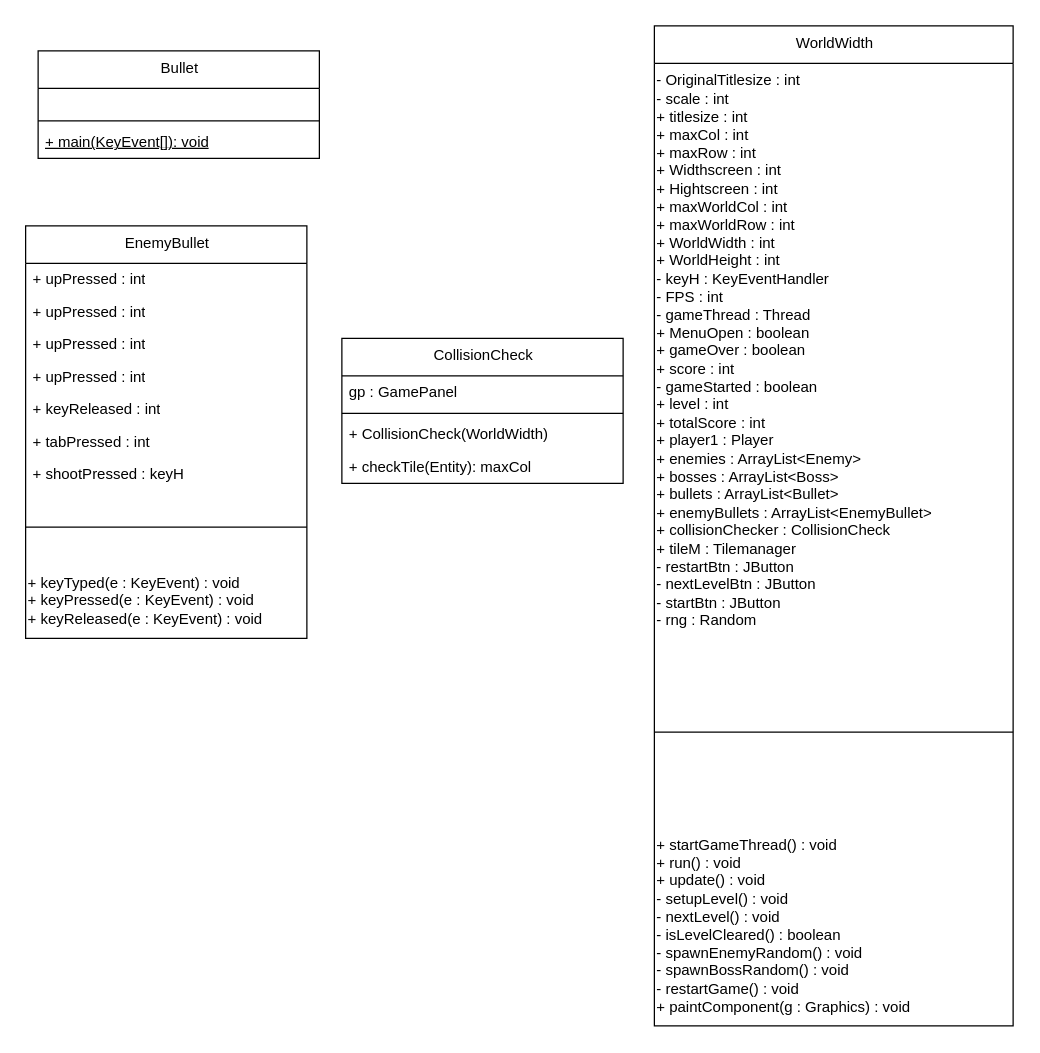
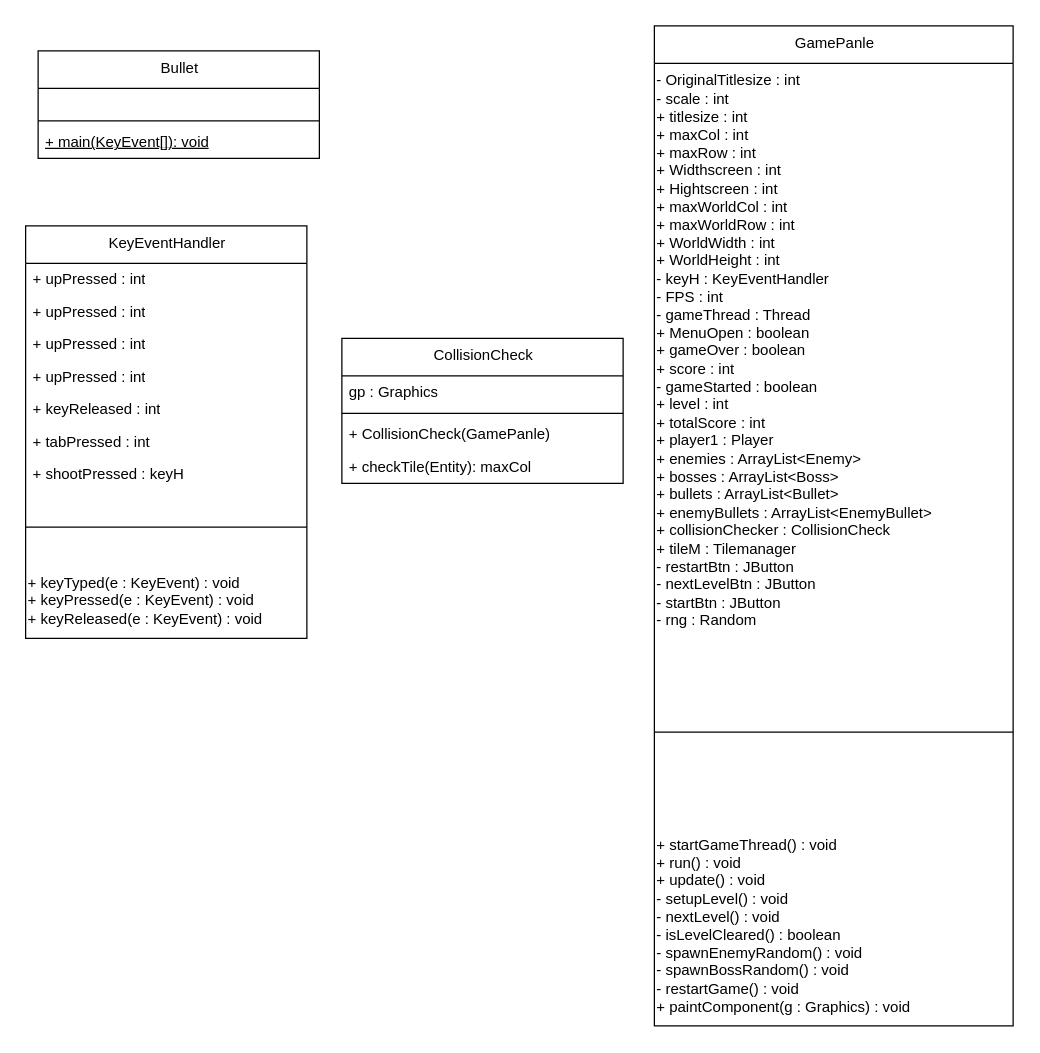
- <mxCell id="11" value="WorldWidth" style="swimlane;fontStyle=0;align=center;verticalAlign=top;childLayout=stackLayout;horizontal=1;startSize=30;horizontalStack=0;resizeParent=1;resizeParentMax=0;resizeLast=0;collapsible=0;marginBottom=0;html=1;" parent="1" vertex="1"><mxGeometry x="523" y="20" width="287" height="800" as="geometry" /></mxCell>
+ <mxCell id="11" value="GamePanle" style="swimlane;fontStyle=0;align=center;verticalAlign=top;childLayout=stackLayout;horizontal=1;startSize=30;horizontalStack=0;resizeParent=1;resizeParentMax=0;resizeLast=0;collapsible=0;marginBottom=0;html=1;" parent="1" vertex="1"><mxGeometry x="523" y="20" width="287" height="800" as="geometry" /></mxCell>
- <mxCell id="15" value="EnemyBullet" style="swimlane;fontStyle=0;align=center;verticalAlign=top;childLayout=stackLayout;horizontal=1;startSize=30;horizontalStack=0;resizeParent=1;resizeParentMax=0;resizeLast=0;collapsible=0;marginBottom=0;html=1;" parent="1" vertex="1"><mxGeometry x="20" y="180" width="225" height="330" as="geometry" /></mxCell>
+ <mxCell id="15" value="KeyEventHandler" style="swimlane;fontStyle=0;align=center;verticalAlign=top;childLayout=stackLayout;horizontal=1;startSize=30;horizontalStack=0;resizeParent=1;resizeParentMax=0;resizeLast=0;collapsible=0;marginBottom=0;html=1;" parent="1" vertex="1"><mxGeometry x="20" y="180" width="225" height="330" as="geometry" /></mxCell>
- <mxCell id="7" value="gp : GamePanel" style="text;html=1;strokeColor=none;fillColor=none;align=left;verticalAlign=middle;spacingLeft=4;spacingRight=4;overflow=hidden;rotatable=0;points=[[0,0.5],[1,0.5]];portConstraint=eastwest;" parent="6" vertex="1"><mxGeometry y="30" width="225" height="26" as="geometry" /></mxCell>
+ <mxCell id="7" value="gp : Graphics" style="text;html=1;strokeColor=none;fillColor=none;align=left;verticalAlign=middle;spacingLeft=4;spacingRight=4;overflow=hidden;rotatable=0;points=[[0,0.5],[1,0.5]];portConstraint=eastwest;" parent="6" vertex="1"><mxGeometry y="30" width="225" height="26" as="geometry" /></mxCell>
- <mxCell id="9" value="+ CollisionCheck(WorldWidth)" style="text;html=1;strokeColor=none;fillColor=none;align=left;verticalAlign=middle;spacingLeft=4;spacingRight=4;overflow=hidden;rotatable=0;points=[[0,0.5],[1,0.5]];portConstraint=eastwest;" parent="6" vertex="1"><mxGeometry y="64" width="225" height="26" as="geometry" /></mxCell>
+ <mxCell id="9" value="+ CollisionCheck(GamePanle)" style="text;html=1;strokeColor=none;fillColor=none;align=left;verticalAlign=middle;spacingLeft=4;spacingRight=4;overflow=hidden;rotatable=0;points=[[0,0.5],[1,0.5]];portConstraint=eastwest;" parent="6" vertex="1"><mxGeometry y="64" width="225" height="26" as="geometry" /></mxCell>
